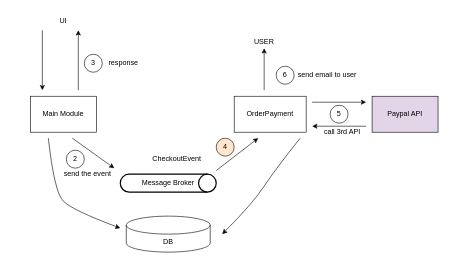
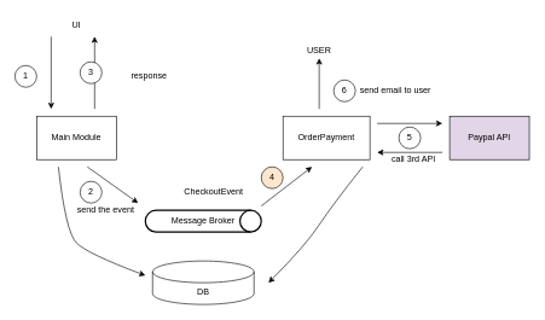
+ <mxCell id="20" value="1" style="ellipse;whiteSpace=wrap;html=1;" vertex="1" parent="1"><mxGeometry x="20" y="90" width="30" height="30" as="geometry" /></mxCell>
- <mxCell id="22" value="3" style="ellipse;whiteSpace=wrap;html=1;" vertex="1" parent="1"><mxGeometry x="140" y="90" width="30" height="30" as="geometry" /></mxCell>
+ <mxCell id="22" value="3" style="ellipse;whiteSpace=wrap;html=1;" vertex="1" parent="1"><mxGeometry x="110" y="85" width="30" height="30" as="geometry" /></mxCell>
